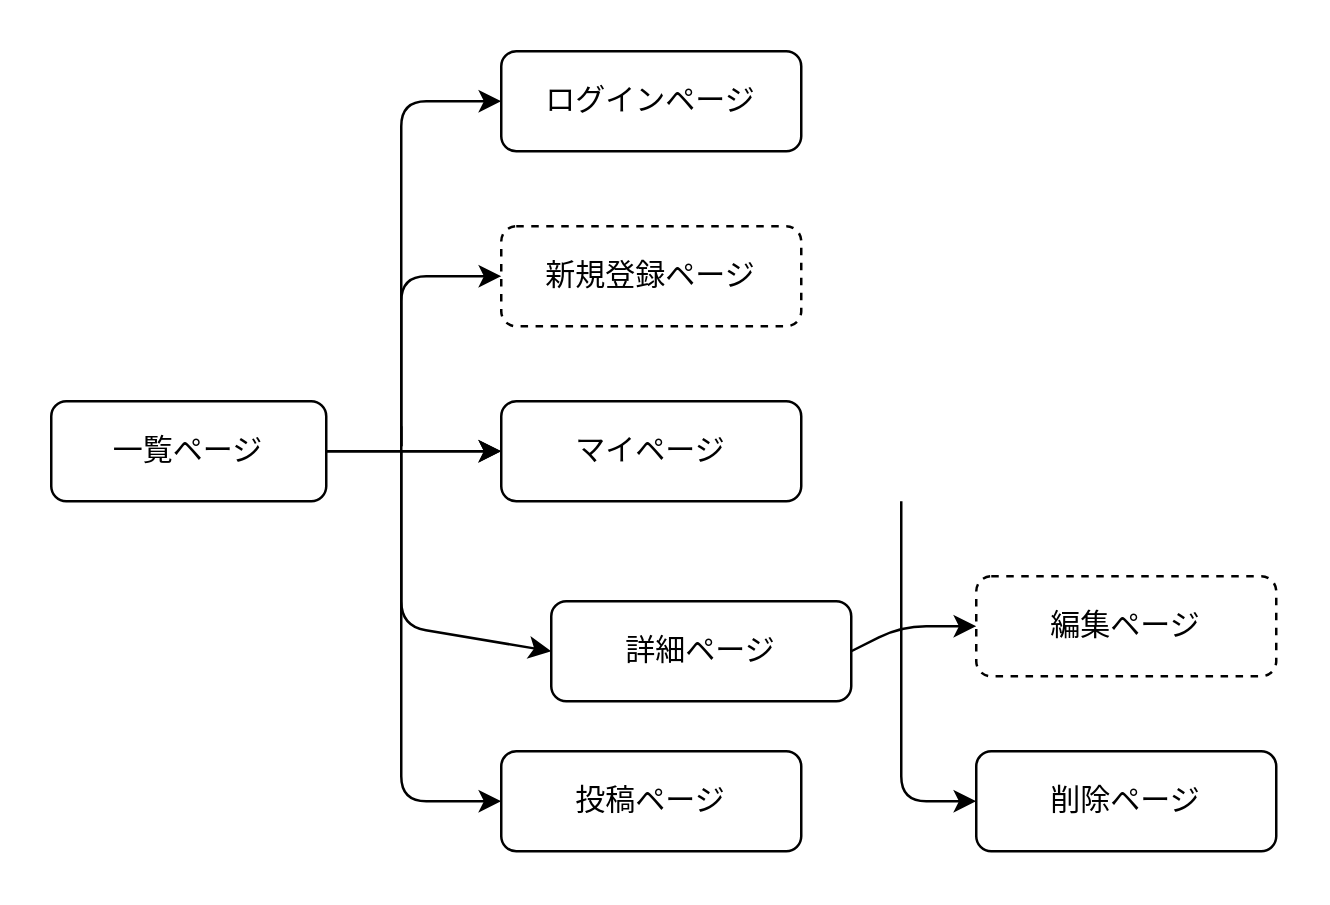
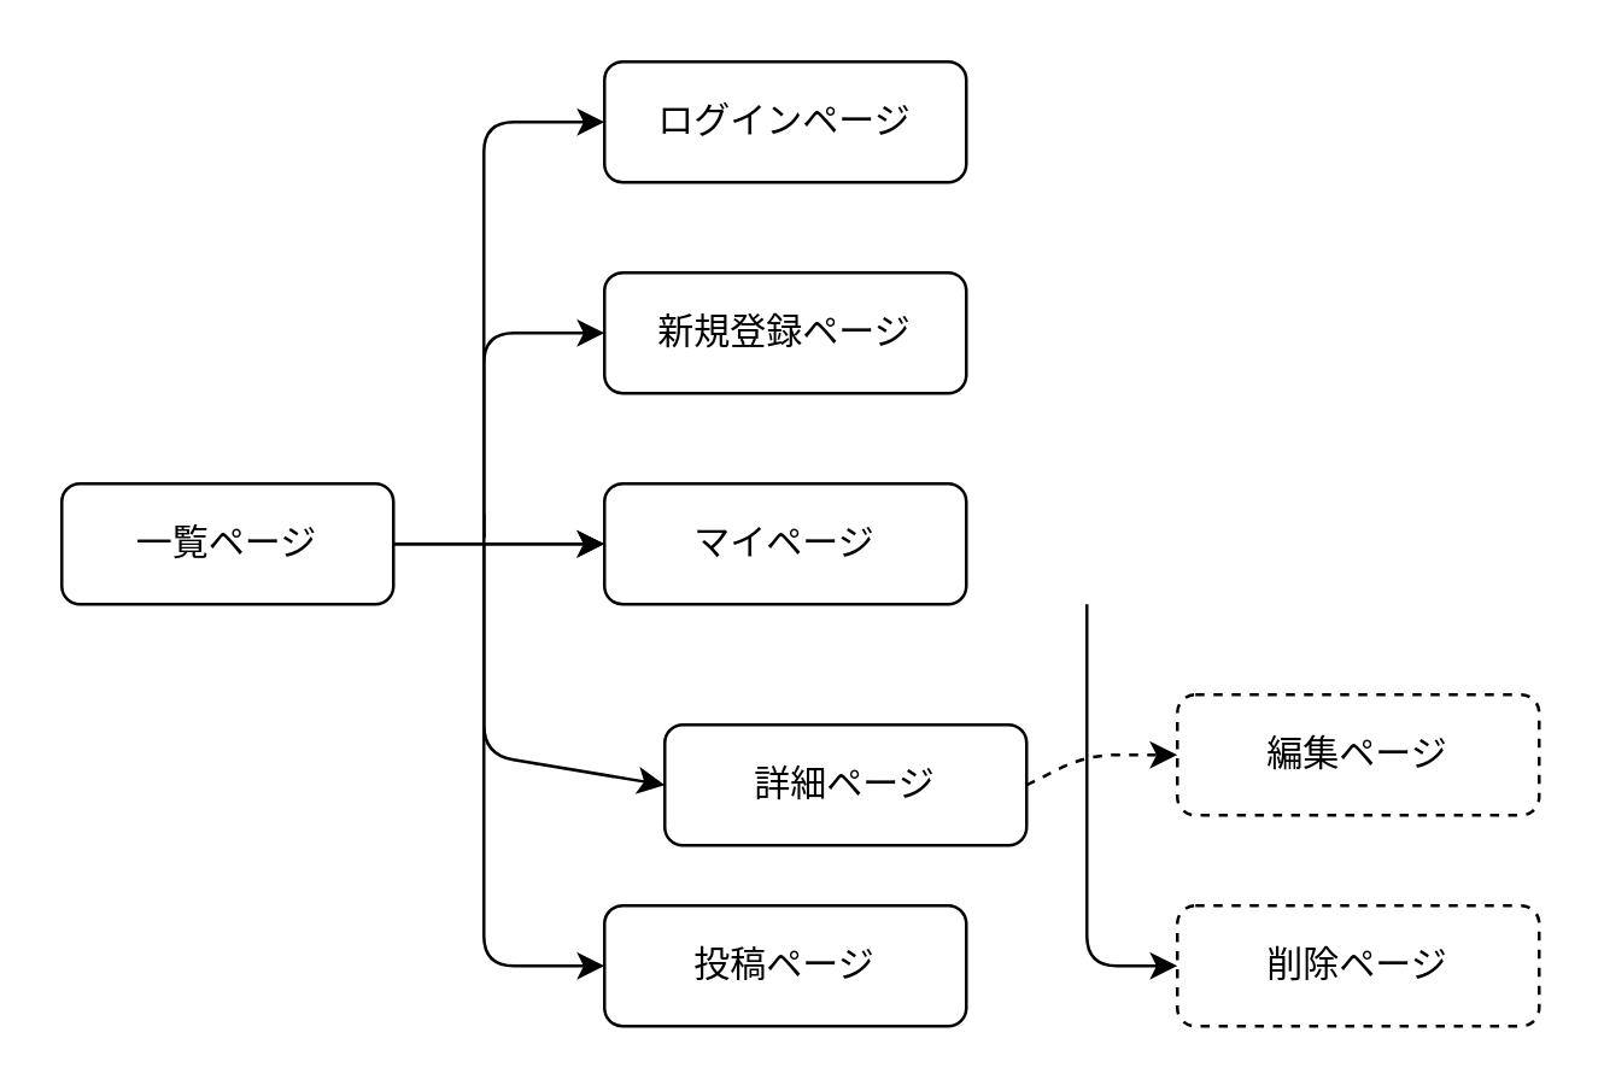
- <mxCell id="6" value="新規登録ページ" style="rounded=1;whiteSpace=wrap;html=1;dashed=1;" vertex="1" parent="1"><mxGeometry x="200" y="90" width="120" height="40" as="geometry" /></mxCell>
+ <mxCell id="6" value="新規登録ページ" style="rounded=1;whiteSpace=wrap;html=1;" vertex="1" parent="1"><mxGeometry x="200" y="90" width="120" height="40" as="geometry" /></mxCell>
- <mxCell id="14" value="" style="edgeStyle=none;html=1;exitX=1;exitY=0.5;exitDx=0;exitDy=0;entryX=0;entryY=0.5;entryDx=0;entryDy=0;" edge="1" parent="1" source="8" target="15"><mxGeometry relative="1" as="geometry"><mxPoint x="330" y="360" as="targetPoint" /><Array as="points"><mxPoint x="360" y="250" /></Array></mxGeometry></mxCell>
+ <mxCell id="14" value="" style="edgeStyle=none;html=1;exitX=1;exitY=0.5;exitDx=0;exitDy=0;entryX=0;entryY=0.5;entryDx=0;entryDy=0;dashed=1;" edge="1" parent="1" source="8" target="15"><mxGeometry relative="1" as="geometry"><mxPoint x="330" y="360" as="targetPoint" /><Array as="points"><mxPoint x="360" y="250" /></Array></mxGeometry></mxCell>
- <mxCell id="16" value="削除ページ" style="rounded=1;whiteSpace=wrap;html=1;" vertex="1" parent="1"><mxGeometry x="390" y="300" width="120" height="40" as="geometry" /></mxCell>
+ <mxCell id="16" value="削除ページ" style="rounded=1;whiteSpace=wrap;html=1;dashed=1;" vertex="1" parent="1"><mxGeometry x="390" y="300" width="120" height="40" as="geometry" /></mxCell>
